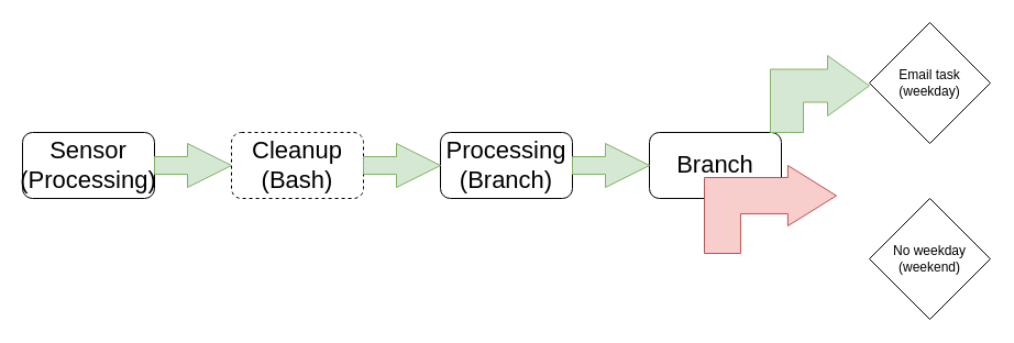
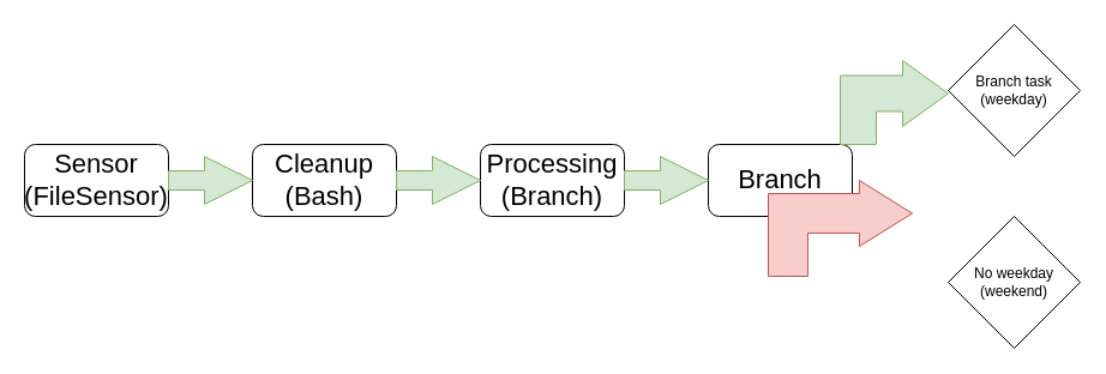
- <mxCell id="6" value="Email task&lt;br&gt;(weekday)" style="rhombus;whiteSpace=wrap;html=1;" vertex="1" parent="1"><mxGeometry x="790" y="20" width="110" height="110" as="geometry" /></mxCell>
+ <mxCell id="6" value="Branch task&lt;br&gt;(weekday)" style="rhombus;whiteSpace=wrap;html=1;" vertex="1" parent="1"><mxGeometry x="790" y="20" width="110" height="110" as="geometry" /></mxCell>
- <mxCell id="2" value="&lt;font style=&quot;font-size: 22px;&quot;&gt;Sensor&lt;br&gt;(Processing)&lt;br&gt;&lt;/font&gt;" style="rounded=1;whiteSpace=wrap;html=1;" vertex="1" parent="1"><mxGeometry y="120" width="120" height="60" as="geometry" x="20" /></mxCell>
+ <mxCell id="2" value="&lt;font style=&quot;font-size: 22px;&quot;&gt;Sensor&lt;br&gt;(FileSensor)&lt;br&gt;&lt;/font&gt;" style="rounded=1;whiteSpace=wrap;html=1;" vertex="1" parent="1"><mxGeometry y="120" width="120" height="60" as="geometry" x="20" /></mxCell>
- <mxCell id="3" value="&lt;span style=&quot;font-size: 22px;&quot;&gt;Cleanup&lt;br&gt;(Bash)&lt;br&gt;&lt;/span&gt;" style="rounded=1;whiteSpace=wrap;html=1;dashed=1;" vertex="1" parent="1"><mxGeometry x="210" y="120" width="120" height="60" as="geometry" /></mxCell>
+ <mxCell id="3" value="&lt;span style=&quot;font-size: 22px;&quot;&gt;Cleanup&lt;br&gt;(Bash)&lt;br&gt;&lt;/span&gt;" style="rounded=1;whiteSpace=wrap;html=1;" vertex="1" parent="1"><mxGeometry x="210" y="120" width="120" height="60" as="geometry" /></mxCell>
